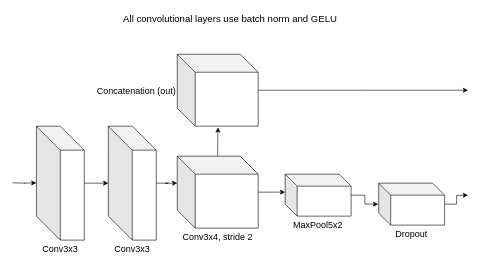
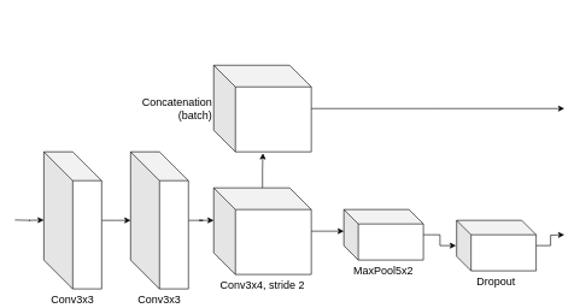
- <mxCell id="15" value="All convolutional layers use batch norm and GELU" style="text;html=1;align=center;verticalAlign=middle;resizable=0;points=[];autosize=1;fontSize=16;" vertex="1" parent="1"><mxGeometry x="197.5" y="20" width="370" height="20" as="geometry" /></mxCell>
- <mxCell id="12" value="Concatenation (out)" style="shape=cube;whiteSpace=wrap;html=1;boundedLbl=1;backgroundOutline=1;darkOpacity=0.05;darkOpacity2=0.1;size=30;labelPosition=left;verticalLabelPosition=middle;align=right;verticalAlign=middle;fontSize=15;" vertex="1" parent="1"><mxGeometry x="295" y="90" width="135" height="120" as="geometry" /></mxCell>
+ <mxCell id="12" value="Concatenation (batch)" style="shape=cube;whiteSpace=wrap;html=1;boundedLbl=1;backgroundOutline=1;darkOpacity=0.05;darkOpacity2=0.1;size=30;labelPosition=left;verticalLabelPosition=middle;align=right;verticalAlign=middle;fontSize=15;" vertex="1" parent="1"><mxGeometry x="295" y="90" width="135" height="120" as="geometry" /></mxCell>
